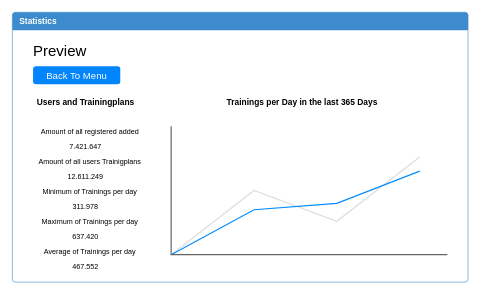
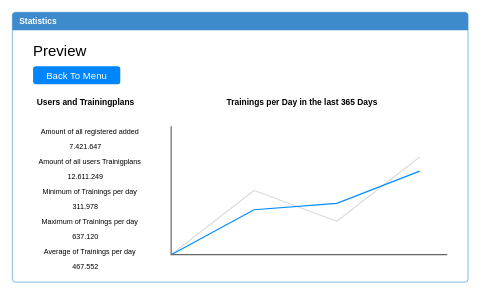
- <mxCell id="16" value="637.420" style="text;html=1;strokeColor=none;fillColor=none;align=center;verticalAlign=middle;whiteSpace=wrap;rounded=0;fontSize=12;" vertex="1" parent="2"><mxGeometry x="78.41" y="365" width="87.72" height="20" as="geometry" /></mxCell>
+ <mxCell id="16" value="637.120" style="text;html=1;strokeColor=none;fillColor=none;align=center;verticalAlign=middle;whiteSpace=wrap;rounded=0;fontSize=12;" vertex="1" parent="2"><mxGeometry x="78.41" y="365" width="87.72" height="20" as="geometry" /></mxCell>
